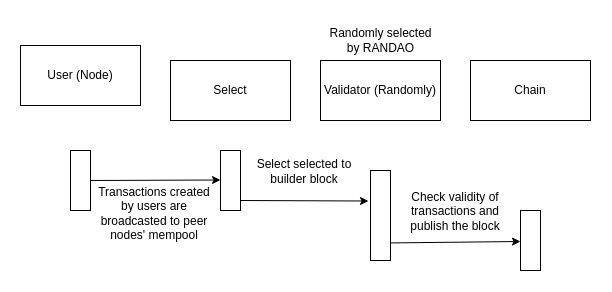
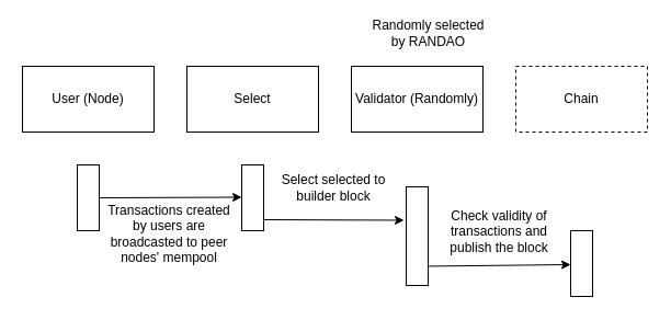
- <mxCell id="16" value="Randomly selected&lt;br&gt;by RANDAO" style="text;html=1;align=center;verticalAlign=middle;resizable=0;points=[];autosize=1;strokeColor=none;fillColor=none;" vertex="1" parent="1"><mxGeometry x="315" y="20" width="130" height="40" as="geometry" /></mxCell>
+ <mxCell id="16" value="Randomly selected&lt;br&gt;by RANDAO" style="text;html=1;align=center;verticalAlign=middle;resizable=0;points=[];autosize=1;strokeColor=none;fillColor=none;" vertex="1" parent="1"><mxGeometry x="325" y="10" width="130" height="40" as="geometry" /></mxCell>
- <mxCell id="14" value="User (Node)" style="rounded=0;whiteSpace=wrap;html=1;" vertex="1" parent="1"><mxGeometry x="20" y="45" width="120" height="60" as="geometry" /></mxCell>
+ <mxCell id="14" value="User (Node)" style="rounded=0;whiteSpace=wrap;html=1;" vertex="1" parent="1"><mxGeometry x="20" y="60" width="120" height="60" as="geometry" /></mxCell>
- <mxCell id="11" value="Chain" style="rounded=0;whiteSpace=wrap;html=1;" vertex="1" parent="1"><mxGeometry x="470" y="60" width="120" height="60" as="geometry" /></mxCell>
+ <mxCell id="11" value="Chain" style="rounded=0;whiteSpace=wrap;html=1;dashed=1;" vertex="1" parent="1"><mxGeometry x="470" y="60" width="120" height="60" as="geometry" /></mxCell>
